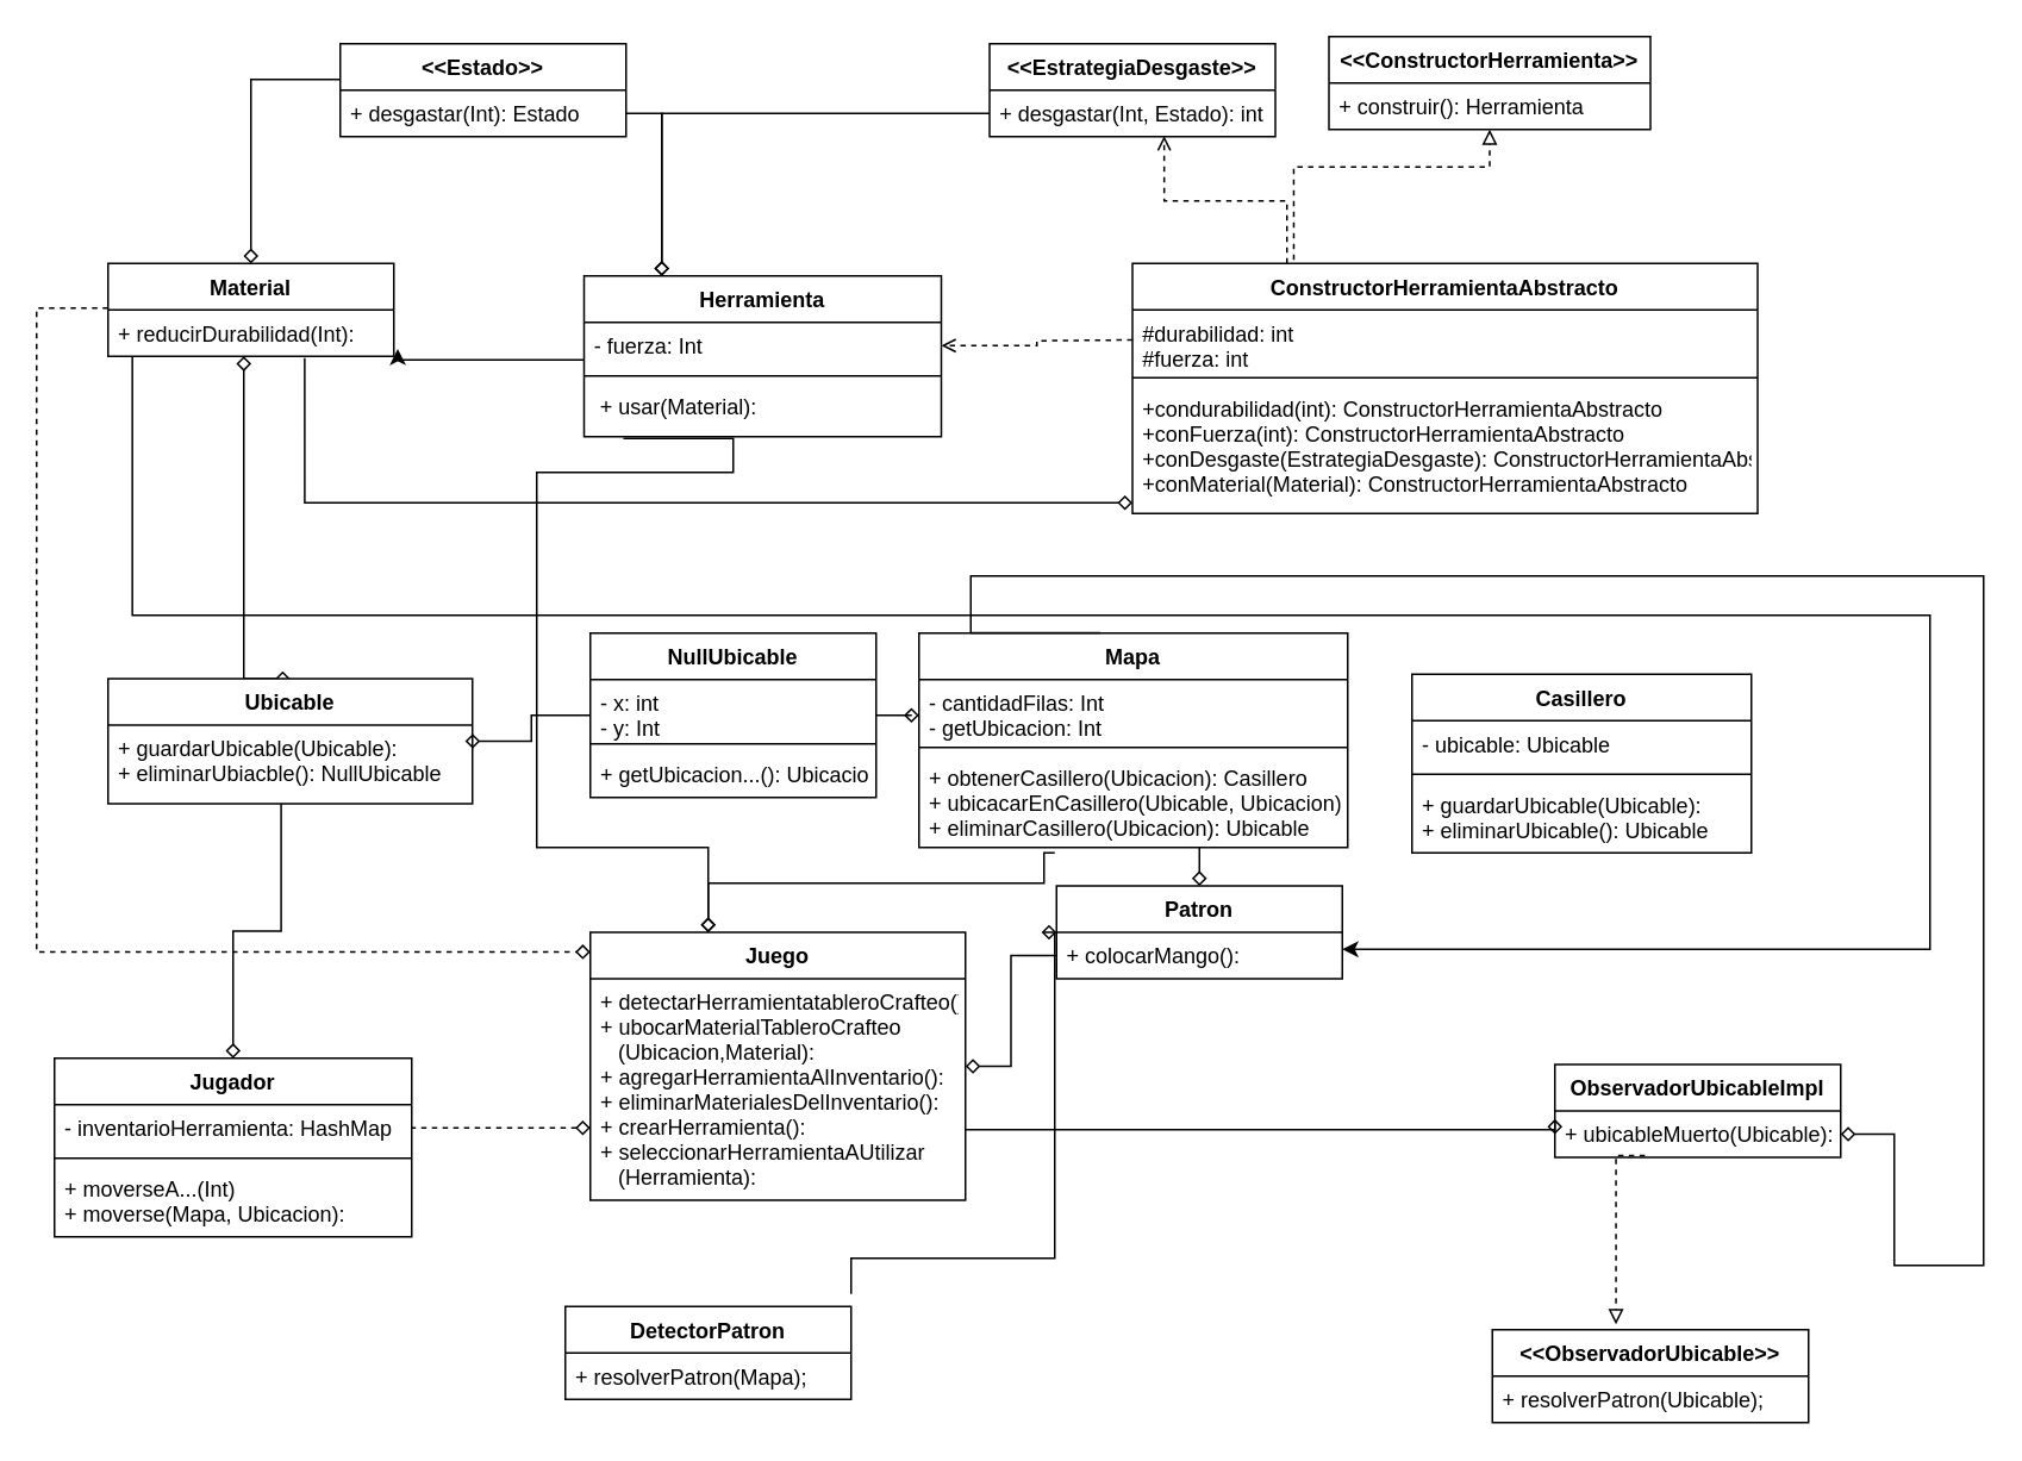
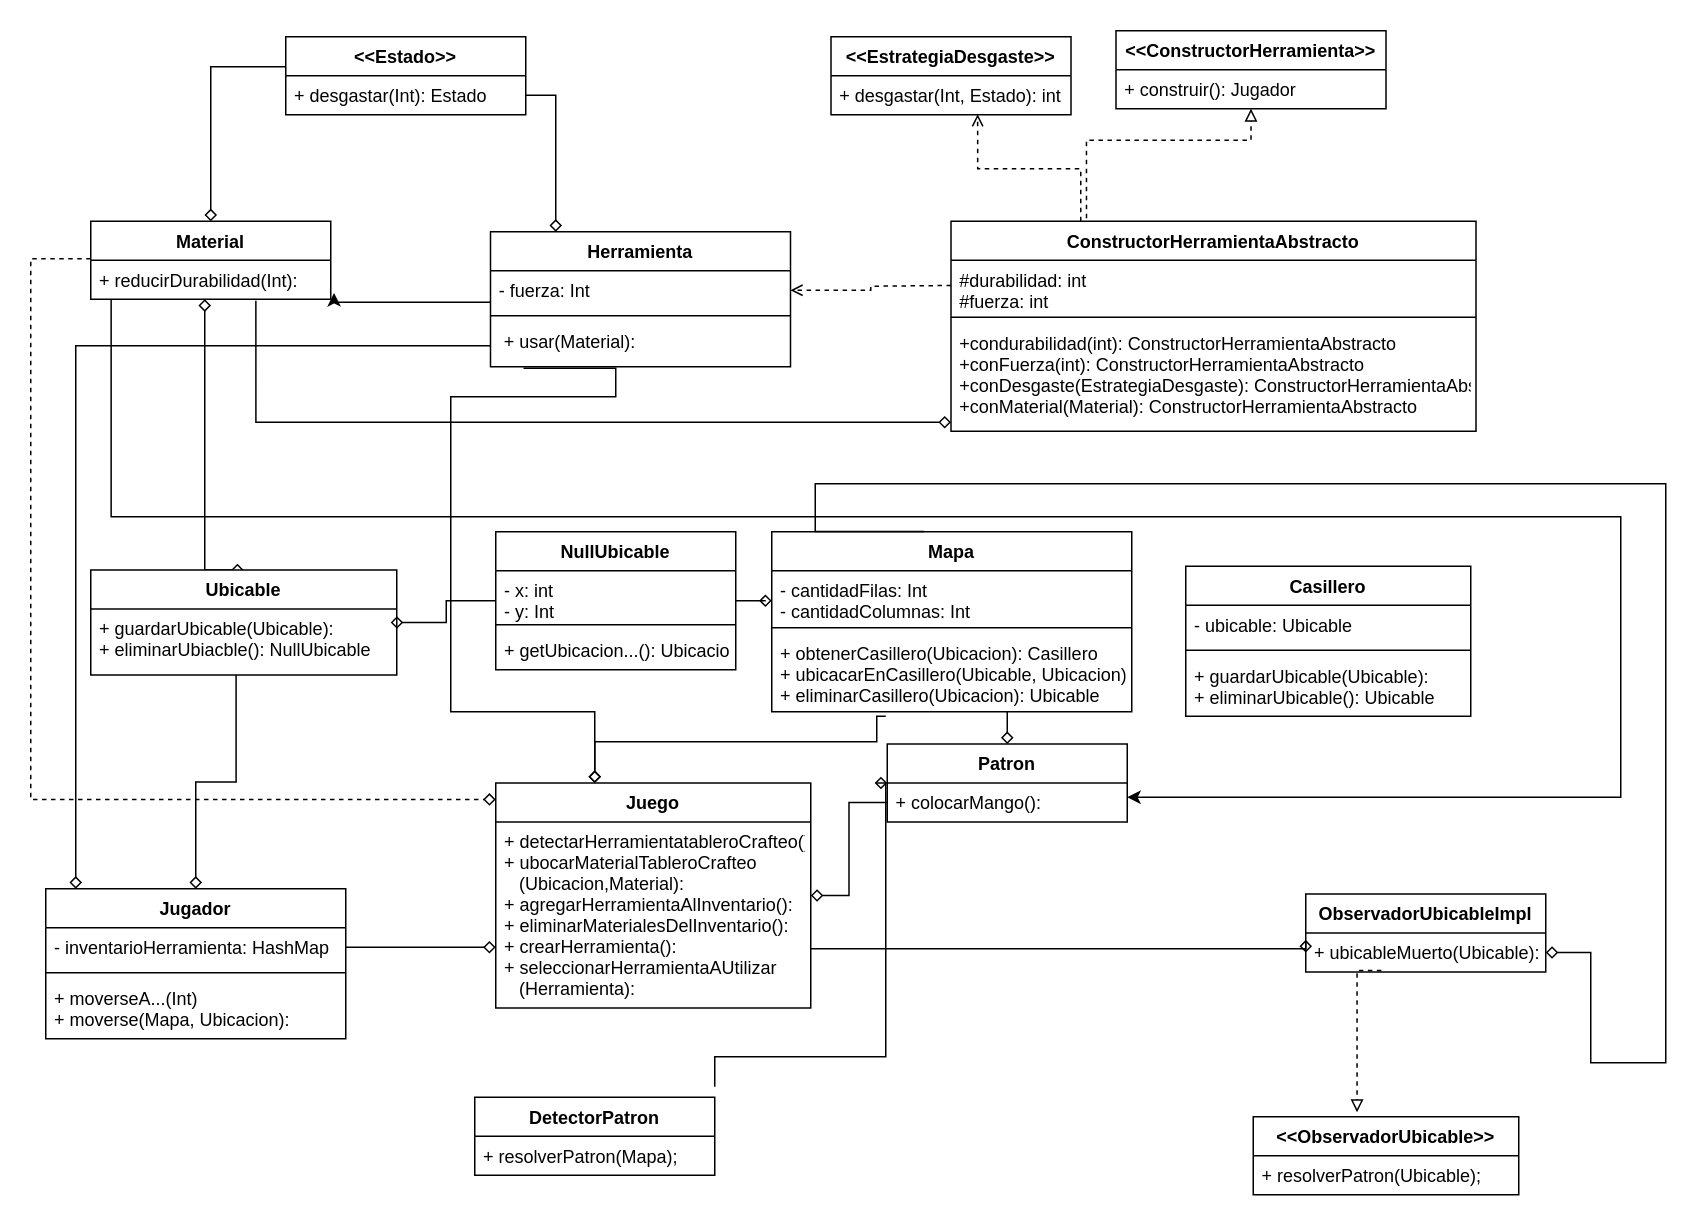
- <mxCell id="21" value="+ construir(): Herramienta" style="text;strokeColor=none;fillColor=none;align=left;verticalAlign=top;spacingLeft=4;spacingRight=4;overflow=hidden;rotatable=0;points=[[0,0.5],[1,0.5]];portConstraint=eastwest;" vertex="1" parent="20"><mxGeometry y="26" width="180" height="26" as="geometry" /></mxCell>
+ <mxCell id="21" value="+ construir(): Jugador" style="text;strokeColor=none;fillColor=none;align=left;verticalAlign=top;spacingLeft=4;spacingRight=4;overflow=hidden;rotatable=0;points=[[0,0.5],[1,0.5]];portConstraint=eastwest;" vertex="1" parent="20"><mxGeometry y="26" width="180" height="26" as="geometry" /></mxCell>
- <mxCell id="4" style="edgeStyle=orthogonalEdgeStyle;rounded=0;orthogonalLoop=1;jettySize=auto;html=1;entryX=0;entryY=0.5;entryDx=0;entryDy=0;startArrow=diamond;startFill=0;endArrow=none;endFill=0;" edge="1" parent="1" source="5" target="17"><mxGeometry relative="1" as="geometry"><Array as="points"><mxPoint x="370" y="63" /></Array></mxGeometry></mxCell>
+ <mxCell id="39" style="edgeStyle=orthogonalEdgeStyle;rounded=0;orthogonalLoop=1;jettySize=auto;html=1;startArrow=diamond;startFill=0;endArrow=none;endFill=0;" edge="1" parent="1" source="40" target="8"><mxGeometry relative="1" as="geometry"><Array as="points"><mxPoint x="50" y="230" /></Array></mxGeometry></mxCell>
- <mxCell id="35" value="- cantidadFilas: Int&#10;- getUbicacion: Int &#10;" style="text;strokeColor=none;fillColor=none;align=left;verticalAlign=top;spacingLeft=4;spacingRight=4;overflow=hidden;rotatable=0;points=[[0,0.5],[1,0.5]];portConstraint=eastwest;" vertex="1" parent="34"><mxGeometry y="26" width="240" height="34" as="geometry" /></mxCell>
+ <mxCell id="35" value="- cantidadFilas: Int&#10;- cantidadColumnas: Int &#10;" style="text;strokeColor=none;fillColor=none;align=left;verticalAlign=top;spacingLeft=4;spacingRight=4;overflow=hidden;rotatable=0;points=[[0,0.5],[1,0.5]];portConstraint=eastwest;" vertex="1" parent="34"><mxGeometry y="26" width="240" height="34" as="geometry" /></mxCell>
- <mxCell id="29" style="edgeStyle=orthogonalEdgeStyle;rounded=0;orthogonalLoop=1;jettySize=auto;html=1;entryX=1;entryY=0.5;entryDx=0;entryDy=0;startArrow=diamond;startFill=0;endArrow=none;endFill=0;dashed=1;" edge="1" parent="1" source="32" target="41"><mxGeometry relative="1" as="geometry"><Array as="points"><mxPoint x="300" y="631" /><mxPoint x="300" y="631" /></Array></mxGeometry></mxCell>
+ <mxCell id="29" style="edgeStyle=orthogonalEdgeStyle;rounded=0;orthogonalLoop=1;jettySize=auto;html=1;entryX=1;entryY=0.5;entryDx=0;entryDy=0;startArrow=diamond;startFill=0;endArrow=none;endFill=0;" edge="1" parent="1" source="32" target="41"><mxGeometry relative="1" as="geometry"><Array as="points"><mxPoint x="300" y="631" /><mxPoint x="300" y="631" /></Array></mxGeometry></mxCell>
